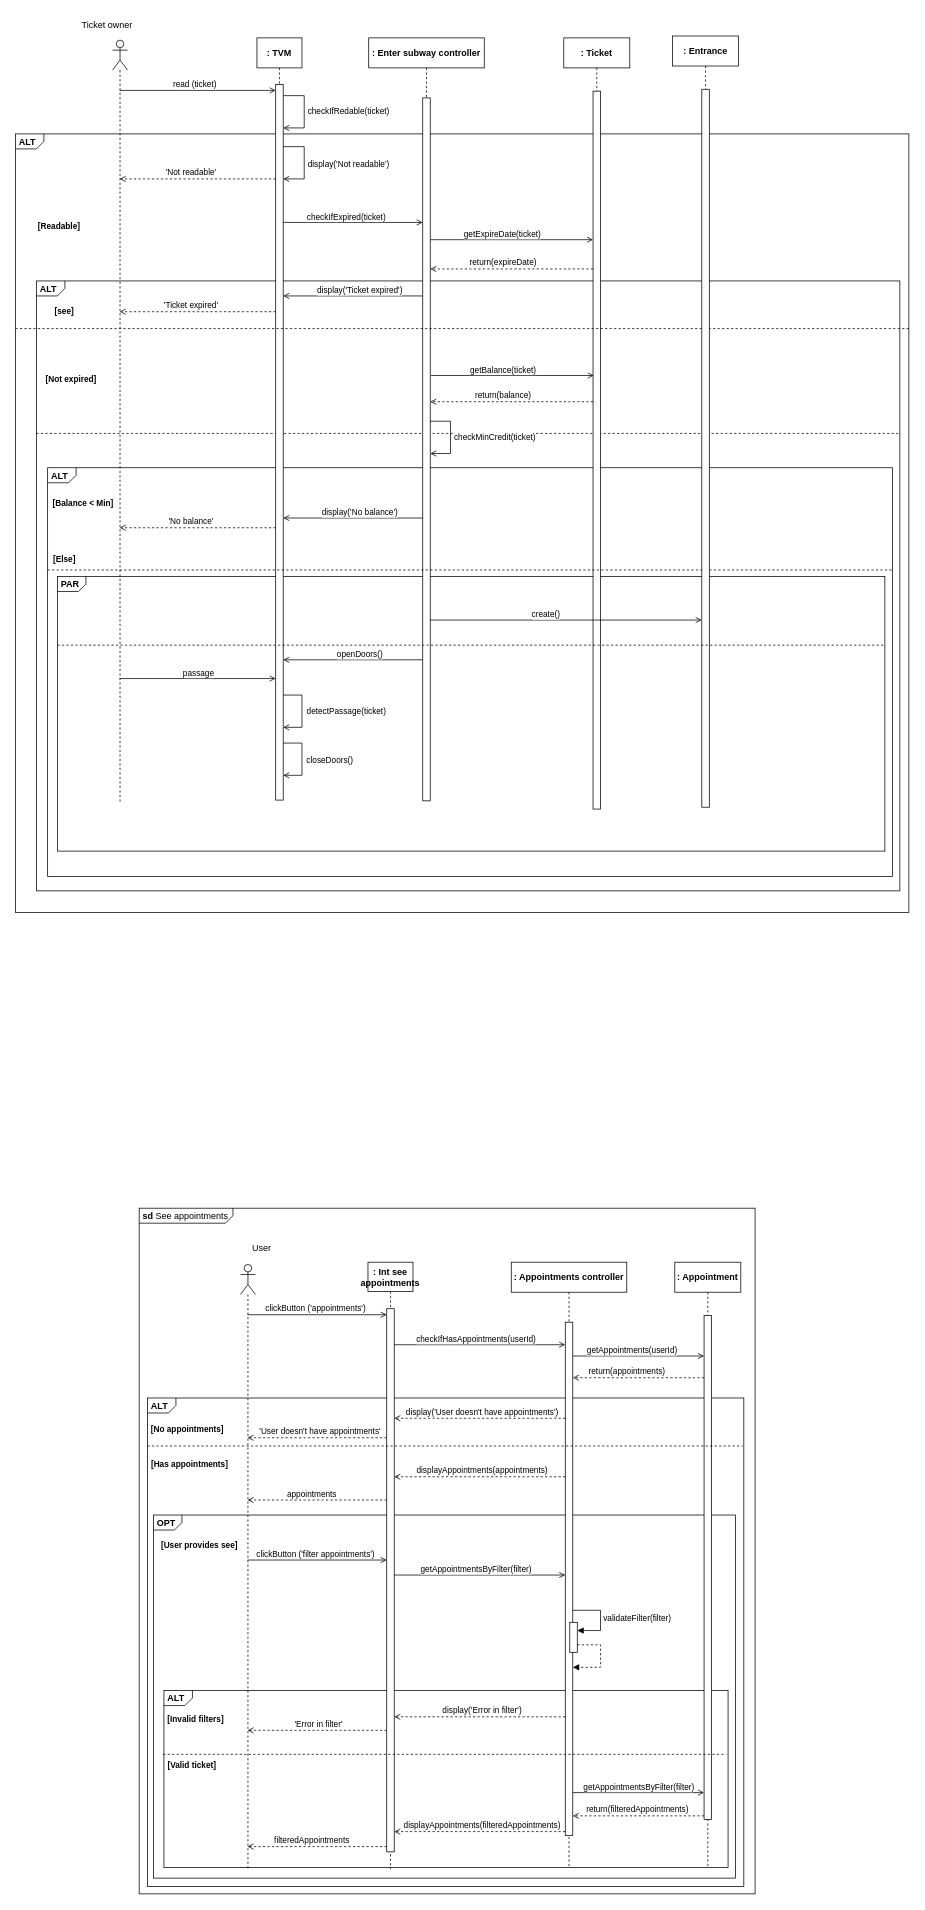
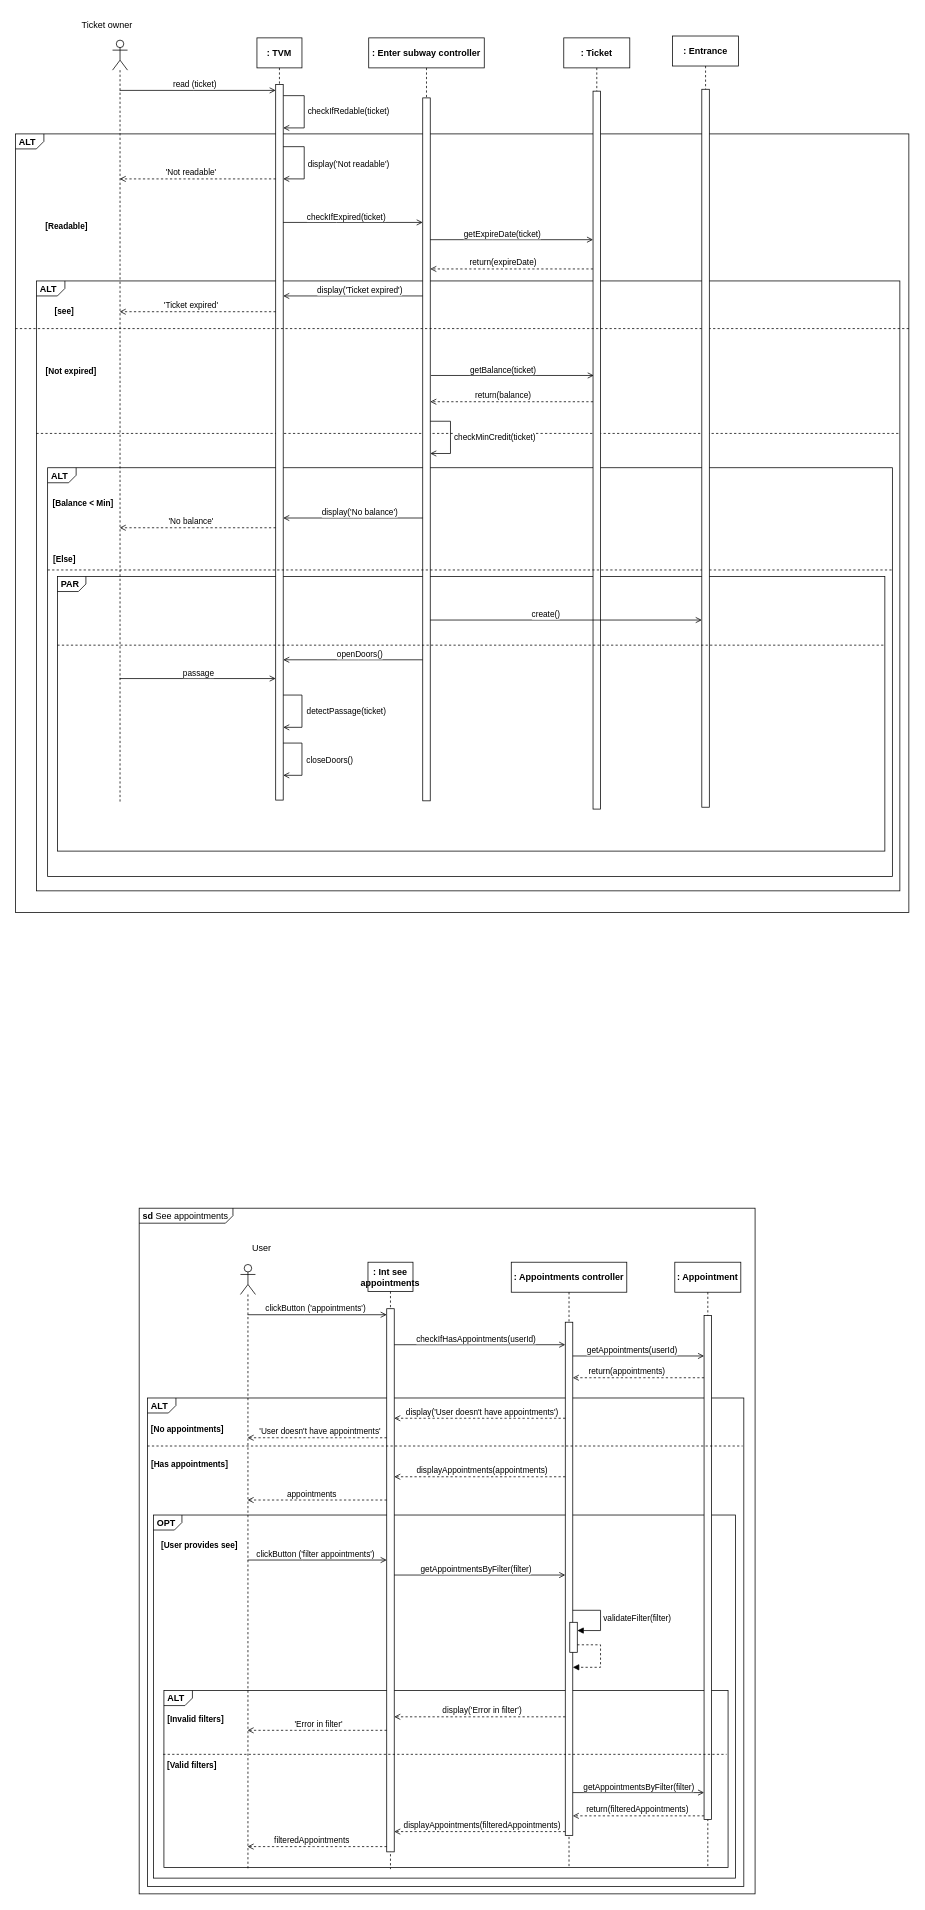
- <mxCell id="36" value="&lt;b&gt;[Readable]&lt;/b&gt;" style="text;html=1;align=center;verticalAlign=middle;resizable=0;points=[];autosize=1;strokeColor=none;fillColor=none;fontFamily=Helvetica;fontSize=11;fontColor=default;labelBackgroundColor=default;" parent="1" vertex="1"><mxGeometry x="41" y="288" width="74" height="25" as="geometry" /></mxCell>
+ <mxCell id="36" value="&lt;b&gt;[Readable]&lt;/b&gt;" style="text;html=1;align=center;verticalAlign=middle;resizable=0;points=[];autosize=1;strokeColor=none;fillColor=none;fontFamily=Helvetica;fontSize=11;fontColor=default;labelBackgroundColor=default;" parent="1" vertex="1"><mxGeometry x="51" y="288" width="74" height="25" as="geometry" /></mxCell>
- <mxCell id="46" value="&lt;b&gt;[Not expired]&lt;/b&gt;" style="text;html=1;align=center;verticalAlign=middle;resizable=0;points=[];autosize=1;strokeColor=none;fillColor=none;fontFamily=Helvetica;fontSize=11;fontColor=default;labelBackgroundColor=default;" parent="1" vertex="1"><mxGeometry x="51" y="492" width="86" height="25" as="geometry" /></mxCell>
+ <mxCell id="46" value="&lt;b&gt;[Not expired]&lt;/b&gt;" style="text;html=1;align=center;verticalAlign=middle;resizable=0;points=[];autosize=1;strokeColor=none;fillColor=none;fontFamily=Helvetica;fontSize=11;fontColor=default;labelBackgroundColor=default;" parent="1" vertex="1"><mxGeometry x="51" y="482" width="86" height="25" as="geometry" /></mxCell>
- <mxCell id="104" value="&lt;b&gt;[Valid ticket]&lt;/b&gt;" style="text;html=1;align=center;verticalAlign=middle;resizable=0;points=[];autosize=1;strokeColor=none;fillColor=none;fontFamily=Helvetica;fontSize=11;fontColor=default;labelBackgroundColor=default;" parent="1" vertex="1"><mxGeometry x="213" y="2340" width="84" height="25" as="geometry" /></mxCell>
+ <mxCell id="104" value="&lt;b&gt;[Valid filters]&lt;/b&gt;" style="text;html=1;align=center;verticalAlign=middle;resizable=0;points=[];autosize=1;strokeColor=none;fillColor=none;fontFamily=Helvetica;fontSize=11;fontColor=default;labelBackgroundColor=default;" parent="1" vertex="1"><mxGeometry x="213" y="2340" width="84" height="25" as="geometry" /></mxCell>
